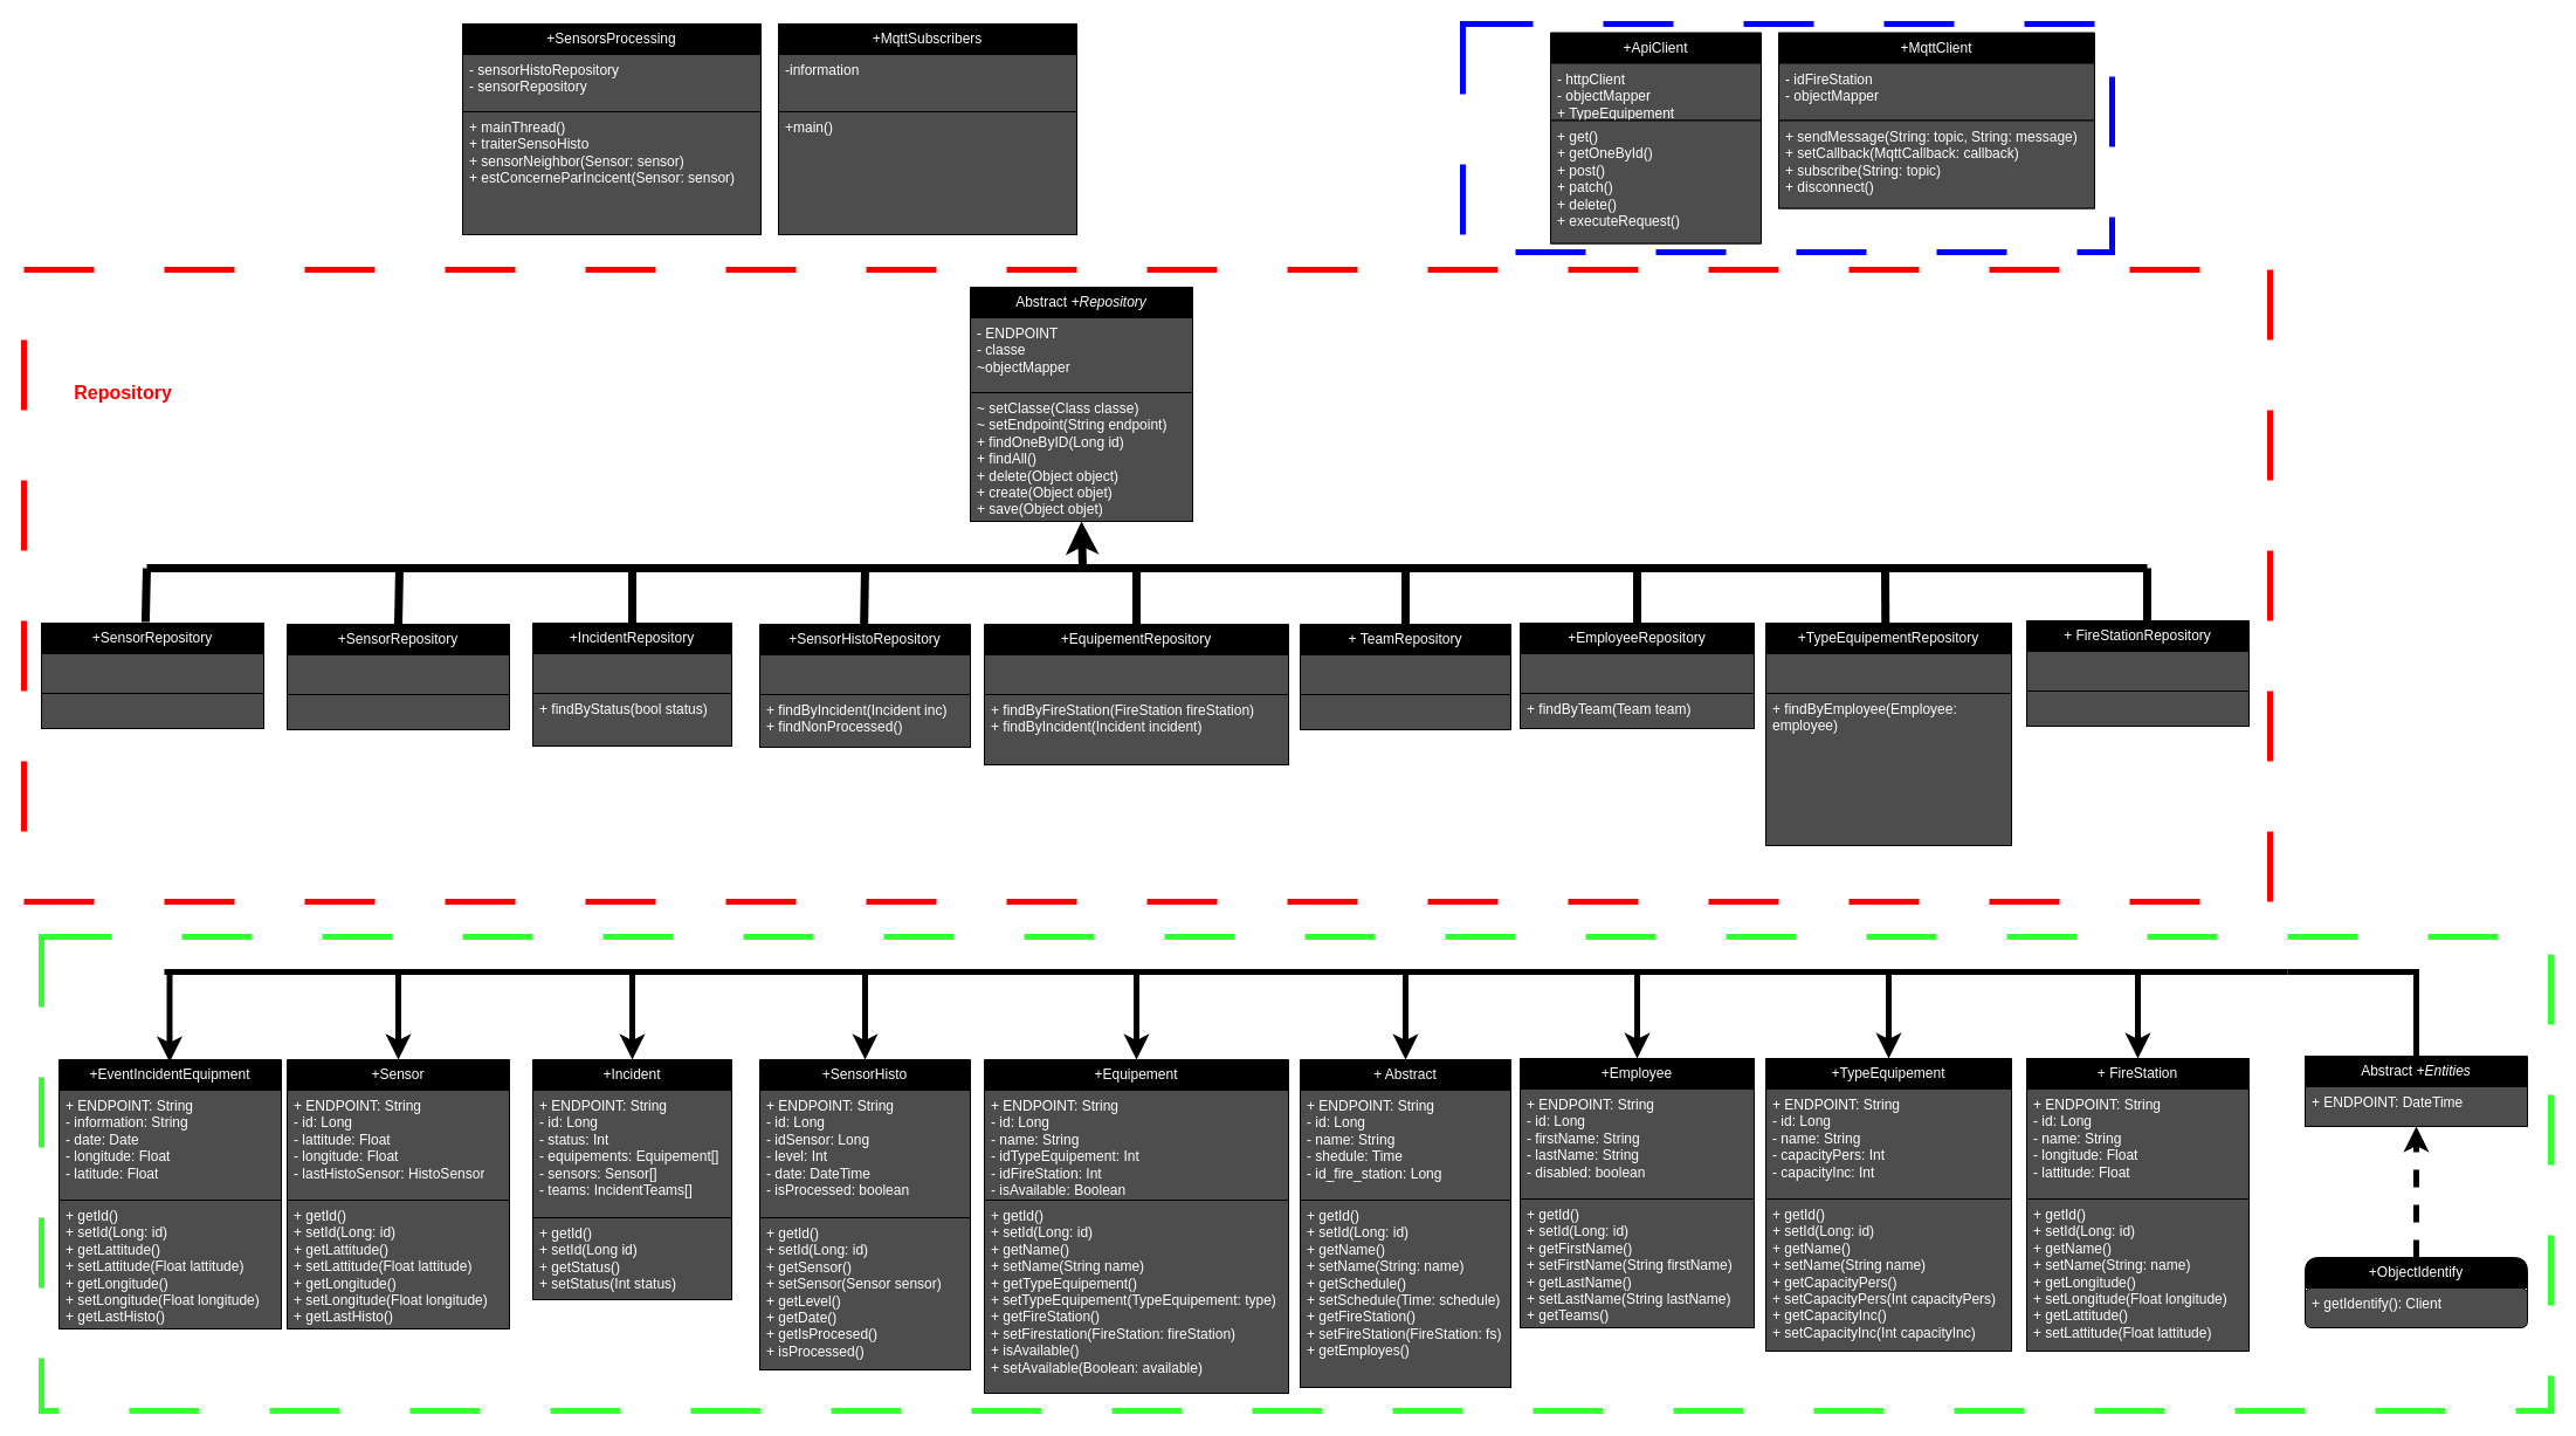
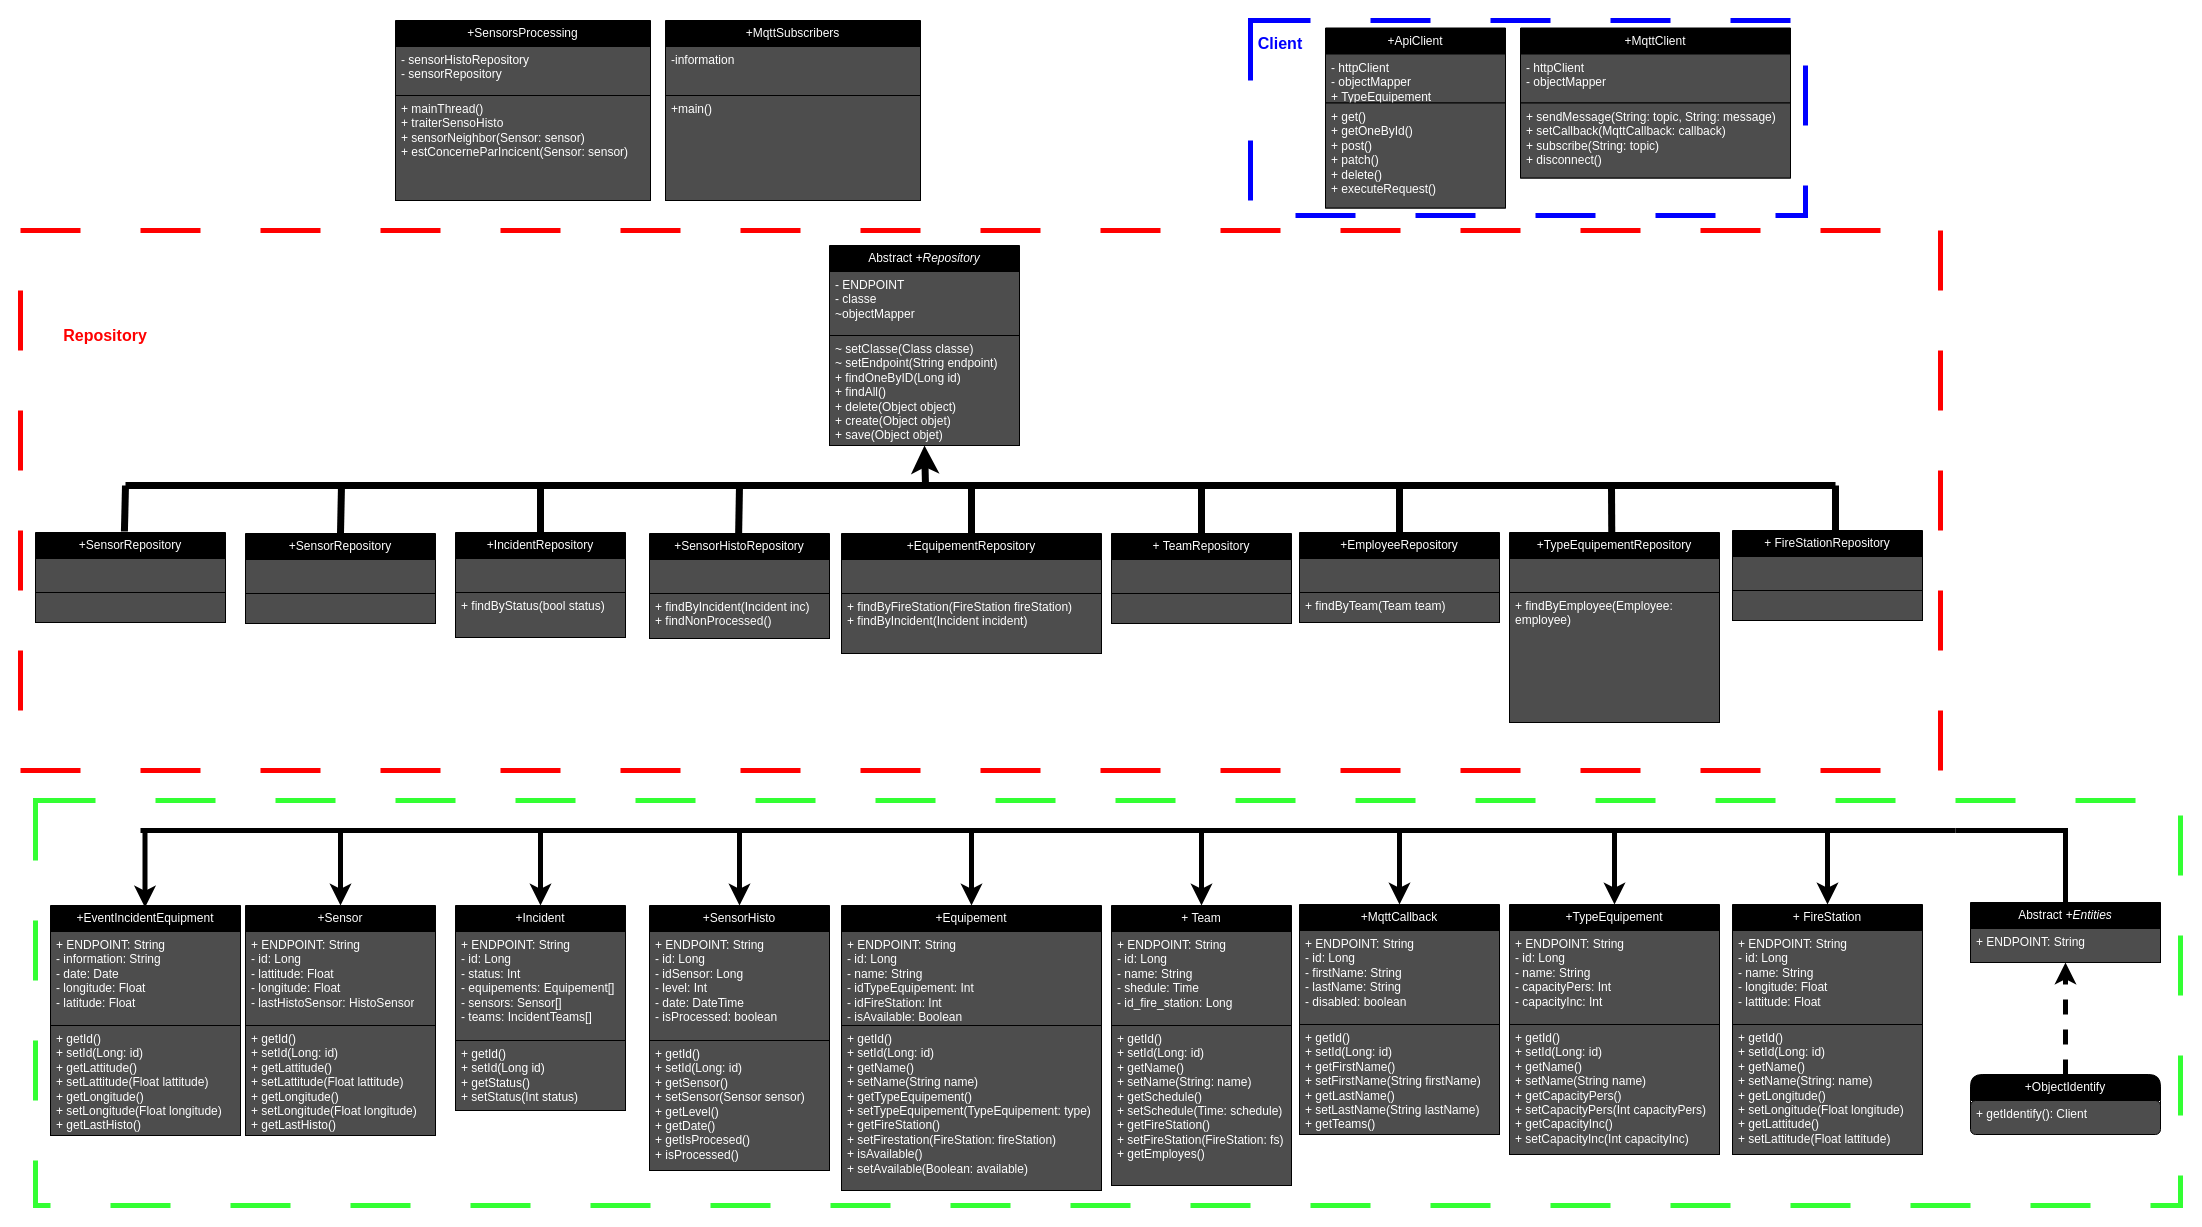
+ <mxCell id="94" value="&lt;font color=&quot;#0000ff&quot; size=&quot;1&quot;&gt;&lt;b style=&quot;font-size: 16px;&quot;&gt;Client&lt;/b&gt;&lt;/font&gt;" style="text;html=1;strokeColor=none;fillColor=none;align=center;verticalAlign=middle;whiteSpace=wrap;rounded=0;" parent="1" vertex="1"><mxGeometry x="1250" y="27.5" width="60" height="30" as="geometry" /></mxCell>
- <mxCell id="92" value="&lt;div&gt;&lt;font color=&quot;#ffffff&quot;&gt;- idFireStation&lt;/font&gt;&lt;/div&gt;&lt;div&gt;&lt;font color=&quot;#ffffff&quot;&gt;- objectMapper&lt;br&gt;&lt;/font&gt;&lt;/div&gt;" style="text;strokeColor=#000000;fillColor=#4D4D4D;align=left;verticalAlign=top;spacingLeft=4;spacingRight=4;overflow=hidden;rotatable=0;points=[[0,0.5],[1,0.5]];portConstraint=eastwest;whiteSpace=wrap;html=1;" parent="91" vertex="1"><mxGeometry y="26" width="270" height="49" as="geometry" /></mxCell>
+ <mxCell id="92" value="&lt;div&gt;&lt;font color=&quot;#ffffff&quot;&gt;- httpClient&lt;/font&gt;&lt;/div&gt;&lt;div&gt;&lt;font color=&quot;#ffffff&quot;&gt;- objectMapper&lt;br&gt;&lt;/font&gt;&lt;/div&gt;" style="text;strokeColor=#000000;fillColor=#4D4D4D;align=left;verticalAlign=top;spacingLeft=4;spacingRight=4;overflow=hidden;rotatable=0;points=[[0,0.5],[1,0.5]];portConstraint=eastwest;whiteSpace=wrap;html=1;" parent="91" vertex="1"><mxGeometry y="26" width="270" height="49" as="geometry" /></mxCell>
- <mxCell id="11" value="&lt;div&gt;&lt;font color=&quot;#ffffff&quot;&gt;+Employee&lt;/font&gt;&lt;/div&gt;" style="swimlane;fontStyle=0;childLayout=stackLayout;horizontal=1;startSize=26;fillColor=#000000;horizontalStack=0;resizeParent=1;resizeParentMax=0;resizeLast=0;collapsible=1;marginBottom=0;whiteSpace=wrap;html=1;" parent="1" vertex="1"><mxGeometry x="1299" y="904" width="200" height="230" as="geometry"><mxRectangle x="230" y="30" width="110" height="30" as="alternateBounds" /></mxGeometry></mxCell>
+ <mxCell id="11" value="&lt;div&gt;&lt;font color=&quot;#ffffff&quot;&gt;+MqttCallback&lt;/font&gt;&lt;/div&gt;" style="swimlane;fontStyle=0;childLayout=stackLayout;horizontal=1;startSize=26;fillColor=#000000;horizontalStack=0;resizeParent=1;resizeParentMax=0;resizeLast=0;collapsible=1;marginBottom=0;whiteSpace=wrap;html=1;" parent="1" vertex="1"><mxGeometry x="1299" y="904" width="200" height="230" as="geometry"><mxRectangle x="230" y="30" width="110" height="30" as="alternateBounds" /></mxGeometry></mxCell>
- <mxCell id="5" value="&lt;font color=&quot;#ffffff&quot;&gt;+ Abstract&lt;/font&gt;" style="swimlane;fontStyle=0;childLayout=stackLayout;horizontal=1;startSize=26;fillColor=#000000;horizontalStack=0;resizeParent=1;resizeParentMax=0;resizeLast=0;collapsible=1;marginBottom=0;whiteSpace=wrap;html=1;" parent="1" vertex="1"><mxGeometry x="1111" y="905" width="180" height="280" as="geometry" /></mxCell>
+ <mxCell id="5" value="&lt;font color=&quot;#ffffff&quot;&gt;+ Team&lt;/font&gt;" style="swimlane;fontStyle=0;childLayout=stackLayout;horizontal=1;startSize=26;fillColor=#000000;horizontalStack=0;resizeParent=1;resizeParentMax=0;resizeLast=0;collapsible=1;marginBottom=0;whiteSpace=wrap;html=1;" parent="1" vertex="1"><mxGeometry x="1111" y="905" width="180" height="280" as="geometry" /></mxCell>
- <mxCell id="74" value="+ ENDPOINT: DateTime" style="text;strokeColor=#000000;fillColor=#4D4D4D;align=left;verticalAlign=top;spacingLeft=4;spacingRight=4;overflow=hidden;rotatable=0;points=[[0,0.5],[1,0.5]];portConstraint=eastwest;whiteSpace=wrap;html=1;fontColor=#FFFFFF;" parent="73" vertex="1"><mxGeometry y="26" width="190" height="34" as="geometry" /></mxCell>
+ <mxCell id="74" value="+ ENDPOINT: String" style="text;strokeColor=#000000;fillColor=#4D4D4D;align=left;verticalAlign=top;spacingLeft=4;spacingRight=4;overflow=hidden;rotatable=0;points=[[0,0.5],[1,0.5]];portConstraint=eastwest;whiteSpace=wrap;html=1;fontColor=#FFFFFF;" parent="73" vertex="1"><mxGeometry y="26" width="190" height="34" as="geometry" /></mxCell>
